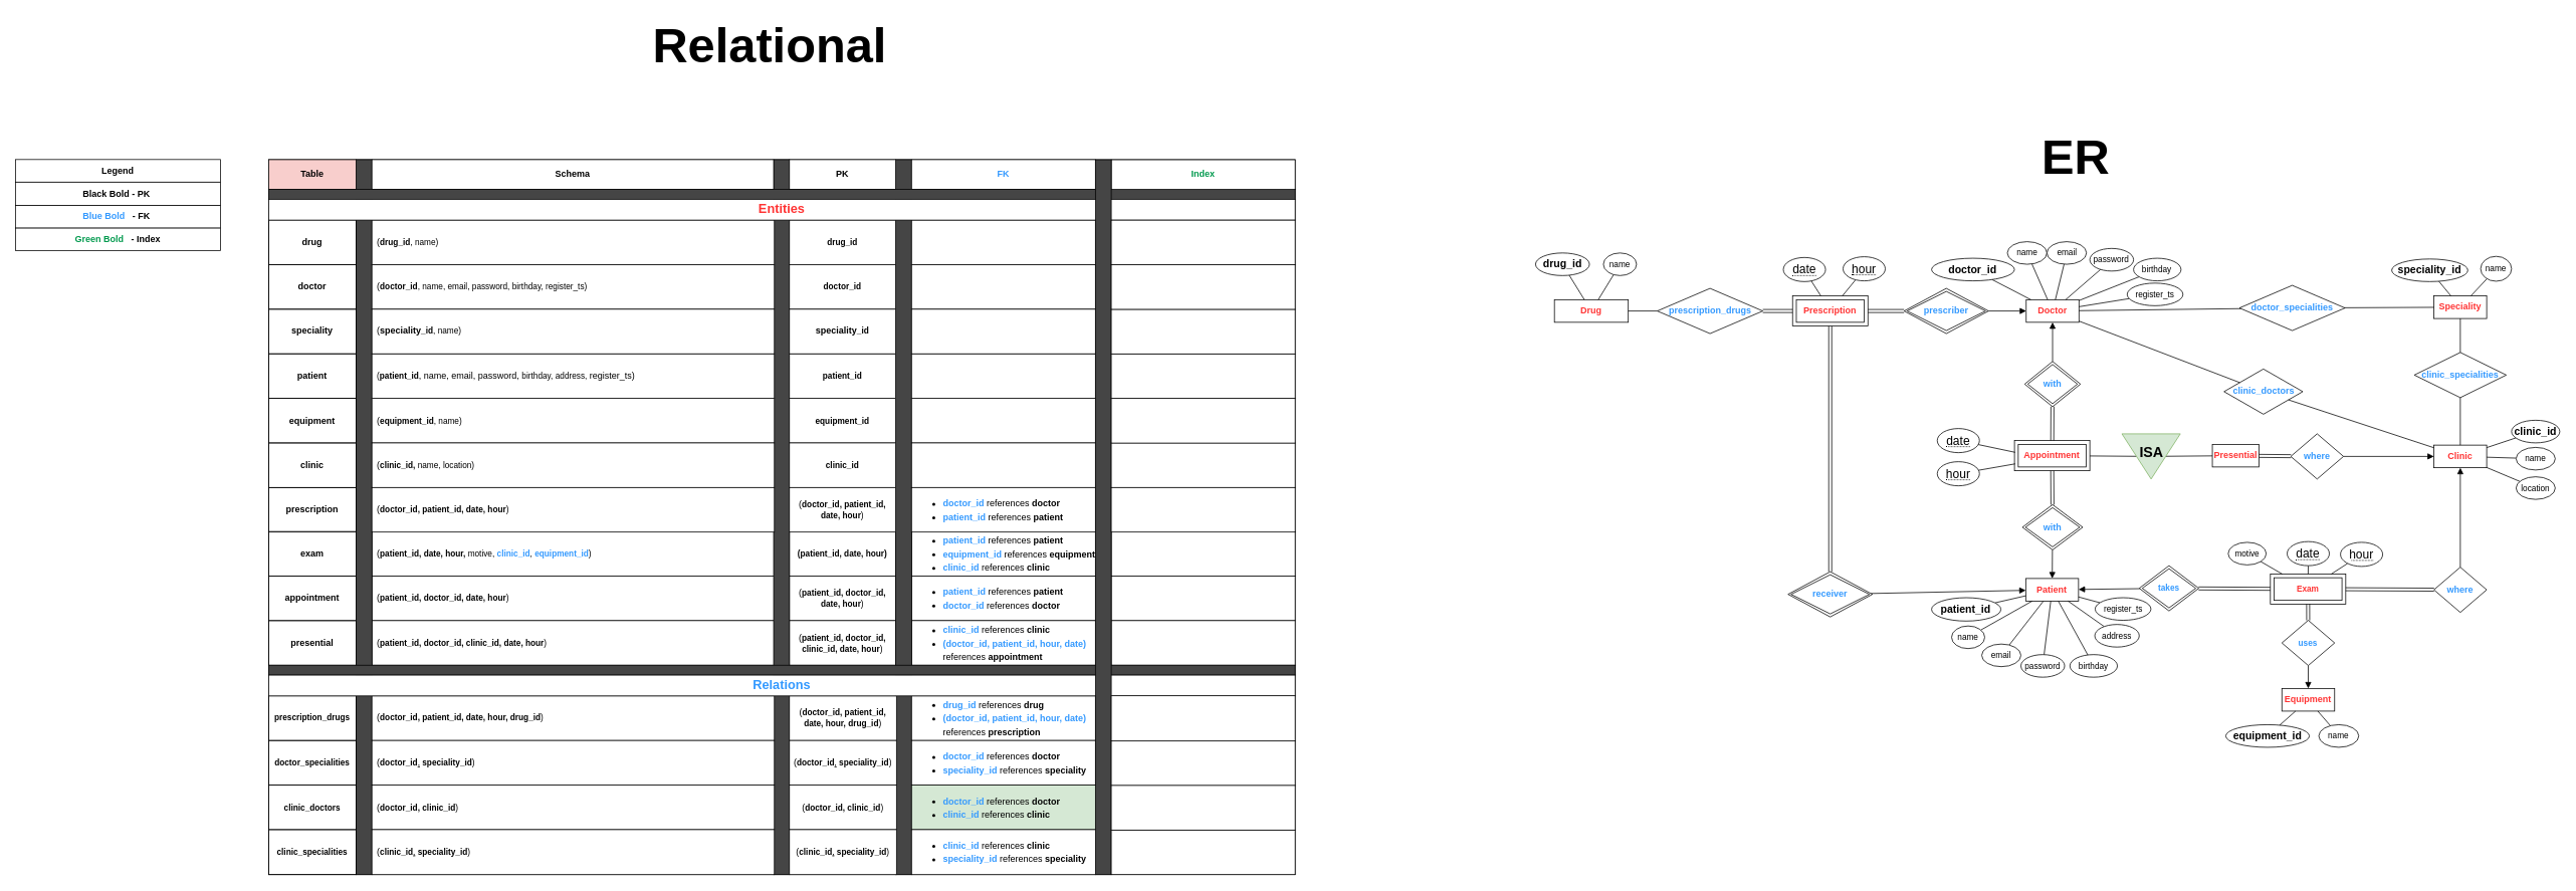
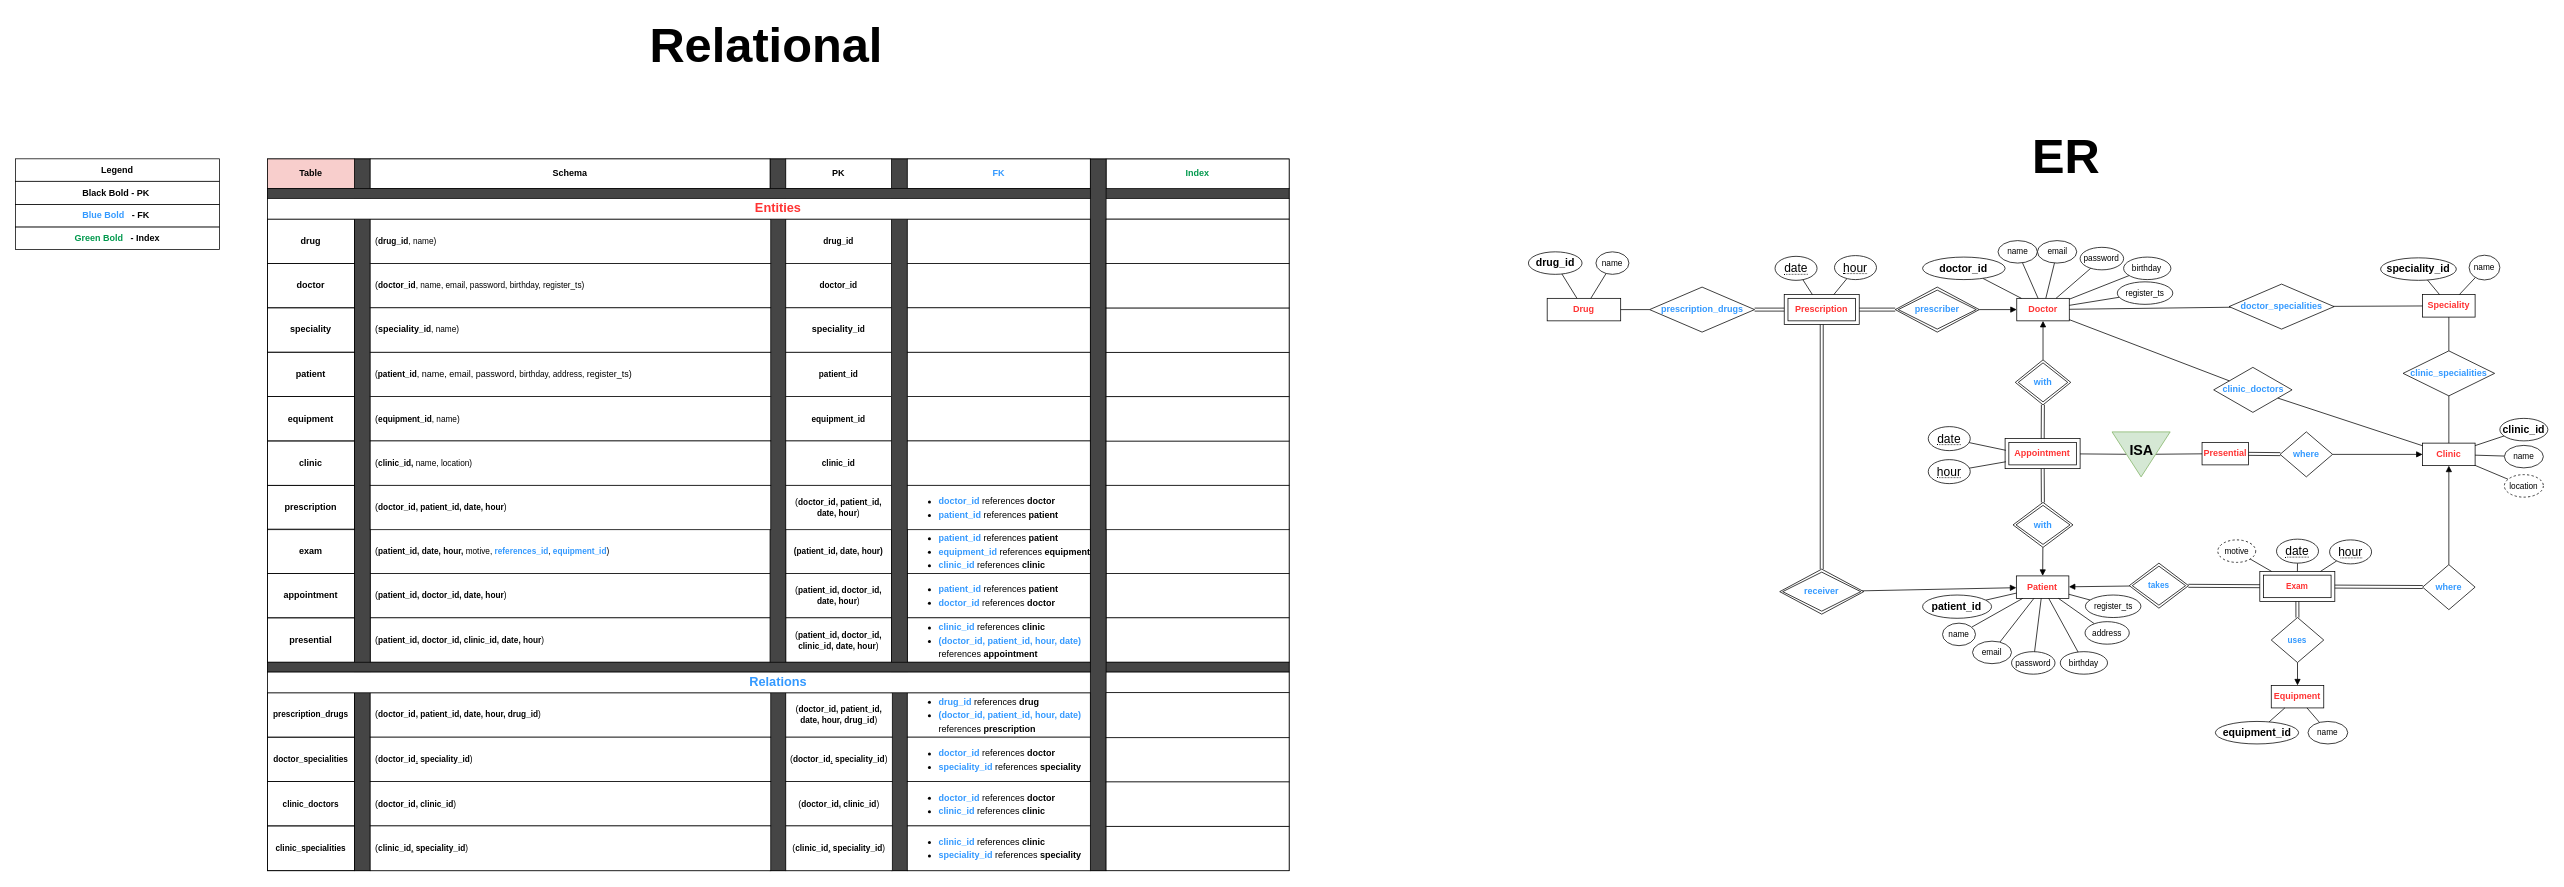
- <mxCell id="68" value="&lt;font color=&quot;#000000&quot;&gt;location&lt;br&gt;&lt;/font&gt;" style="ellipse;whiteSpace=wrap;html=1;align=center;rounded=1;labelBackgroundColor=none;fontFamily=Helvetica;fontSize=11;fontColor=default;" vertex="1" parent="1"><mxGeometry x="3338" y="632.01" width="52" height="30" as="geometry" /></mxCell>
+ <mxCell id="68" value="&lt;font color=&quot;#000000&quot;&gt;location&lt;br&gt;&lt;/font&gt;" style="ellipse;whiteSpace=wrap;html=1;align=center;rounded=1;labelBackgroundColor=none;fontFamily=Helvetica;fontSize=11;fontColor=default;dashed=1;" vertex="1" parent="1"><mxGeometry x="3338" y="632.01" width="52" height="30" as="geometry" /></mxCell>
- <mxCell id="117" value="(&lt;b style=&quot;border-color: var(--border-color); font-size: 11px;&quot;&gt;patient_id, date, hour,&amp;nbsp;&lt;/b&gt;&lt;span style=&quot;border-color: var(--border-color); font-size: 11px;&quot;&gt;motive, &lt;b&gt;&lt;font color=&quot;#3399ff&quot;&gt;clinic_id&lt;/font&gt;&lt;/b&gt;, &lt;b&gt;&lt;font color=&quot;#3399ff&quot;&gt;equipment_id&lt;/font&gt;&lt;/b&gt;&lt;/span&gt;&lt;span style=&quot;font-size: 11px;&quot;&gt;)&lt;/span&gt;" style="whiteSpace=wrap;html=1;align=left;container=0;spacingLeft=5;shadow=0;labelBorderColor=none;" vertex="1" parent="115"><mxGeometry x="137" y="493.47" width="534" height="59.15" as="geometry" /></mxCell>
+ <mxCell id="117" value="(&lt;b style=&quot;border-color: var(--border-color); font-size: 11px;&quot;&gt;patient_id, date, hour,&amp;nbsp;&lt;/b&gt;&lt;span style=&quot;border-color: var(--border-color); font-size: 11px;&quot;&gt;motive, &lt;b&gt;&lt;font color=&quot;#3399ff&quot;&gt;references_id&lt;/font&gt;&lt;/b&gt;, &lt;b&gt;&lt;font color=&quot;#3399ff&quot;&gt;equipment_id&lt;/font&gt;&lt;/b&gt;&lt;/span&gt;&lt;span style=&quot;font-size: 11px;&quot;&gt;)&lt;/span&gt;" style="whiteSpace=wrap;html=1;align=left;container=0;spacingLeft=5;shadow=0;labelBorderColor=none;" vertex="1" parent="115"><mxGeometry x="137" y="493.47" width="534" height="59.15" as="geometry" /></mxCell>
- <mxCell id="59" value="&lt;font color=&quot;#000000&quot;&gt;motive&lt;br&gt;&lt;/font&gt;" style="ellipse;whiteSpace=wrap;html=1;align=center;rounded=1;labelBackgroundColor=none;fontFamily=Helvetica;fontSize=11;fontColor=default;" vertex="1" parent="1"><mxGeometry x="2956" y="719" width="50.5" height="30" as="geometry" /></mxCell>
+ <mxCell id="59" value="&lt;font color=&quot;#000000&quot;&gt;motive&lt;br&gt;&lt;/font&gt;" style="ellipse;whiteSpace=wrap;html=1;align=center;rounded=1;labelBackgroundColor=none;fontFamily=Helvetica;fontSize=11;fontColor=default;dashed=1;" vertex="1" parent="1"><mxGeometry x="2956" y="719" width="50.5" height="30" as="geometry" /></mxCell>
- <mxCell id="197" value="&lt;div style=&quot;&quot;&gt;&lt;ul style=&quot;line-height: 150%;&quot;&gt;&lt;li&gt;&lt;b style=&quot;background-color: initial; border-color: var(--border-color);&quot;&gt;&lt;font style=&quot;border-color: var(--border-color);&quot; color=&quot;#3399ff&quot;&gt;doctor_id&amp;nbsp;&lt;/font&gt;&lt;/b&gt;&lt;span style=&quot;background-color: initial;&quot;&gt;references&amp;nbsp;&lt;b&gt;doctor&lt;/b&gt;&lt;/span&gt;&lt;/li&gt;&lt;li&gt;&lt;b style=&quot;background-color: initial; border-color: var(--border-color);&quot;&gt;&lt;font style=&quot;border-color: var(--border-color);&quot; color=&quot;#3399ff&quot;&gt;clinic_id&amp;nbsp;&lt;/font&gt;&lt;/b&gt;&lt;span style=&quot;background-color: initial;&quot;&gt;references&amp;nbsp;&lt;/span&gt;&lt;b style=&quot;background-color: initial; border-color: var(--border-color);&quot;&gt;clinic&lt;/b&gt;&lt;br&gt;&lt;/li&gt;&lt;/ul&gt;&lt;/div&gt;" style="whiteSpace=wrap;html=1;align=left;container=0;glass=0;shadow=0;labelBorderColor=none;verticalAlign=middle;fillColor=#d5e8d4;" vertex="1" parent="115"><mxGeometry x="853" y="829.992" width="244.0" height="59.154" as="geometry" /></mxCell>
+ <mxCell id="197" value="&lt;div style=&quot;&quot;&gt;&lt;ul style=&quot;line-height: 150%;&quot;&gt;&lt;li&gt;&lt;b style=&quot;background-color: initial; border-color: var(--border-color);&quot;&gt;&lt;font style=&quot;border-color: var(--border-color);&quot; color=&quot;#3399ff&quot;&gt;doctor_id&amp;nbsp;&lt;/font&gt;&lt;/b&gt;&lt;span style=&quot;background-color: initial;&quot;&gt;references&amp;nbsp;&lt;b&gt;doctor&lt;/b&gt;&lt;/span&gt;&lt;/li&gt;&lt;li&gt;&lt;b style=&quot;background-color: initial; border-color: var(--border-color);&quot;&gt;&lt;font style=&quot;border-color: var(--border-color);&quot; color=&quot;#3399ff&quot;&gt;clinic_id&amp;nbsp;&lt;/font&gt;&lt;/b&gt;&lt;span style=&quot;background-color: initial;&quot;&gt;references&amp;nbsp;&lt;/span&gt;&lt;b style=&quot;background-color: initial; border-color: var(--border-color);&quot;&gt;clinic&lt;/b&gt;&lt;br&gt;&lt;/li&gt;&lt;/ul&gt;&lt;/div&gt;" style="whiteSpace=wrap;html=1;align=left;container=0;glass=0;shadow=0;labelBorderColor=none;verticalAlign=middle;" vertex="1" parent="115"><mxGeometry x="853" y="829.992" width="244.0" height="59.154" as="geometry" /></mxCell>
